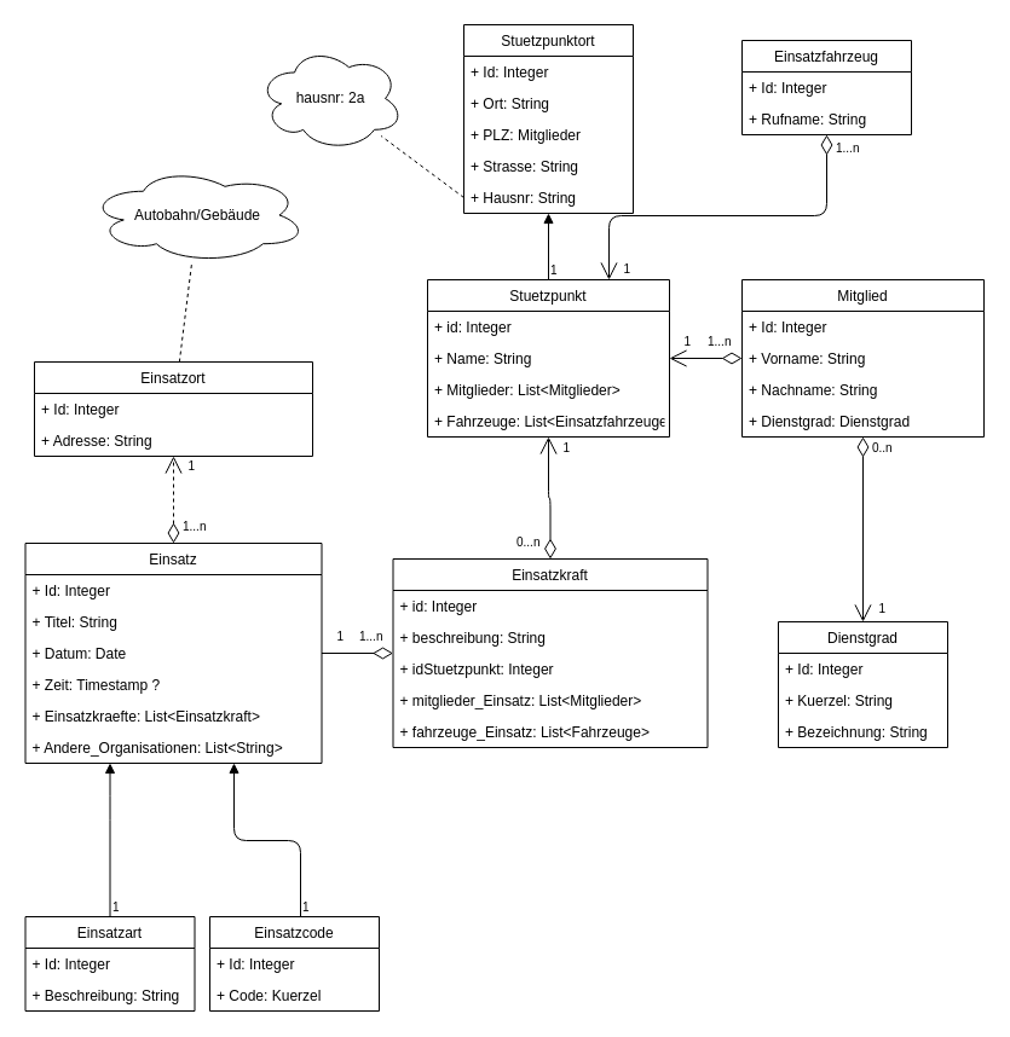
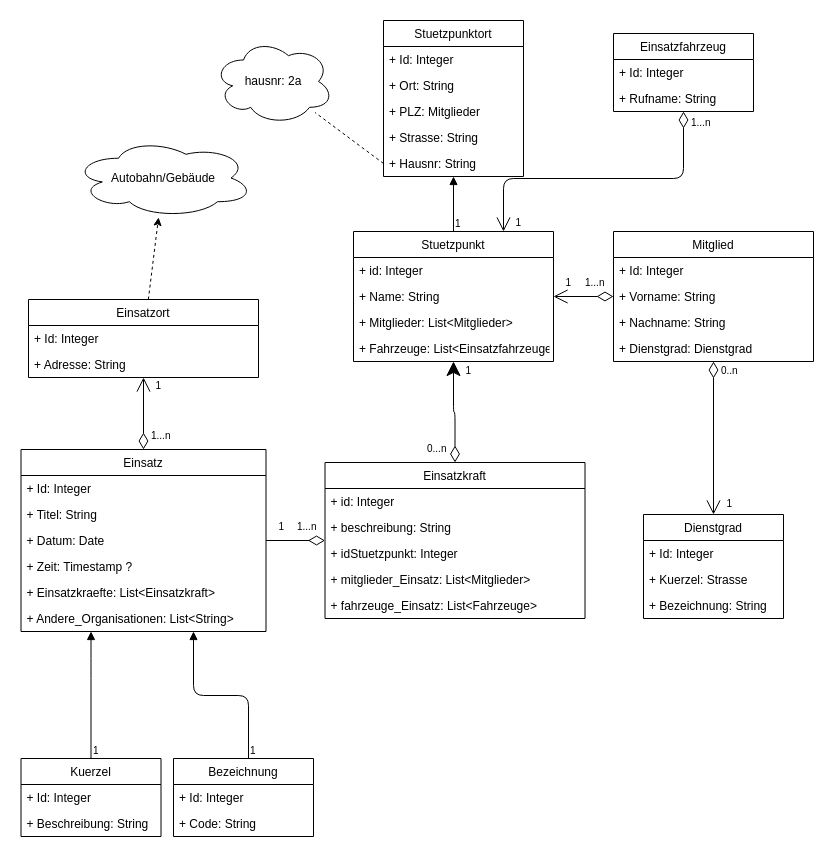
- <mxCell id="47" value="" style="endArrow=none;dashed=1;html=1;" parent="1" source="13" target="46" edge="1"><mxGeometry width="50" height="50" relative="1" as="geometry"><mxPoint x="13" y="218" as="sourcePoint" /><mxPoint x="63" y="168" as="targetPoint" /></mxGeometry></mxCell>
+ <mxCell id="47" value="" style="endArrow=classic;dashed=1;html=1;" parent="1" source="13" target="46" edge="1"><mxGeometry width="50" height="50" relative="1" as="geometry"><mxPoint x="13" y="218" as="sourcePoint" /><mxPoint x="63" y="168" as="targetPoint" /></mxGeometry></mxCell>
- <mxCell id="62" value="" style="endArrow=open;html=1;endSize=12;startArrow=diamondThin;startSize=14;startFill=0;edgeStyle=orthogonalEdgeStyle;" parent="1" source="40" target="22" edge="1"><mxGeometry relative="1" as="geometry"><mxPoint x="443" y="438" as="sourcePoint" /><mxPoint x="633" y="412" as="targetPoint" /></mxGeometry></mxCell>
+ <mxCell id="62" value="" style="endArrow=classic;html=1;endSize=12;startArrow=diamondThin;startSize=14;startFill=0;edgeStyle=orthogonalEdgeStyle;" parent="1" source="40" target="22" edge="1"><mxGeometry relative="1" as="geometry"><mxPoint x="443" y="438" as="sourcePoint" /><mxPoint x="633" y="412" as="targetPoint" /></mxGeometry></mxCell>
- <mxCell id="53" value="" style="endArrow=open;html=1;endSize=12;startArrow=diamondThin;startSize=14;startFill=0;edgeStyle=orthogonalEdgeStyle;dashed=1;" parent="1" source="33" target="13" edge="1"><mxGeometry relative="1" as="geometry"><mxPoint x="93" y="388" as="sourcePoint" /><mxPoint x="233" y="408" as="targetPoint" /></mxGeometry></mxCell>
+ <mxCell id="53" value="" style="endArrow=open;html=1;endSize=12;startArrow=diamondThin;startSize=14;startFill=0;edgeStyle=orthogonalEdgeStyle;" parent="1" source="33" target="13" edge="1"><mxGeometry relative="1" as="geometry"><mxPoint x="93" y="388" as="sourcePoint" /><mxPoint x="233" y="408" as="targetPoint" /></mxGeometry></mxCell>
- <mxCell id="9" value="+ Kuerzel: String" style="text;strokeColor=none;fillColor=none;align=left;verticalAlign=top;spacingLeft=4;spacingRight=4;overflow=hidden;rotatable=0;points=[[0,0.5],[1,0.5]];portConstraint=eastwest;" parent="7" vertex="1"><mxGeometry y="52" width="140" height="26" as="geometry" /></mxCell>
+ <mxCell id="9" value="+ Kuerzel: Strasse" style="text;strokeColor=none;fillColor=none;align=left;verticalAlign=top;spacingLeft=4;spacingRight=4;overflow=hidden;rotatable=0;points=[[0,0.5],[1,0.5]];portConstraint=eastwest;" parent="7" vertex="1"><mxGeometry y="52" width="140" height="26" as="geometry" /></mxCell>
- <mxCell id="30" value="Einsatzart" style="swimlane;fontStyle=0;childLayout=stackLayout;horizontal=1;startSize=26;fillColor=none;horizontalStack=0;resizeParent=1;resizeParentMax=0;resizeLast=0;collapsible=1;marginBottom=0;" parent="1" vertex="1"><mxGeometry x="20.5" y="758" width="140" height="78" as="geometry" /></mxCell>
+ <mxCell id="30" value="Kuerzel" style="swimlane;fontStyle=0;childLayout=stackLayout;horizontal=1;startSize=26;fillColor=none;horizontalStack=0;resizeParent=1;resizeParentMax=0;resizeLast=0;collapsible=1;marginBottom=0;" parent="1" vertex="1"><mxGeometry x="20.5" y="758" width="140" height="78" as="geometry" /></mxCell>
- <mxCell id="70" value="Einsatzcode" style="swimlane;fontStyle=0;childLayout=stackLayout;horizontal=1;startSize=26;fillColor=none;horizontalStack=0;resizeParent=1;resizeParentMax=0;resizeLast=0;collapsible=1;marginBottom=0;" vertex="1" parent="1"><mxGeometry x="173" y="758" width="140" height="78" as="geometry" /></mxCell>
+ <mxCell id="70" value="Bezeichnung" style="swimlane;fontStyle=0;childLayout=stackLayout;horizontal=1;startSize=26;fillColor=none;horizontalStack=0;resizeParent=1;resizeParentMax=0;resizeLast=0;collapsible=1;marginBottom=0;" vertex="1" parent="1"><mxGeometry x="173" y="758" width="140" height="78" as="geometry" /></mxCell>
- <mxCell id="72" value="+ Code: Kuerzel" style="text;strokeColor=none;fillColor=none;align=left;verticalAlign=top;spacingLeft=4;spacingRight=4;overflow=hidden;rotatable=0;points=[[0,0.5],[1,0.5]];portConstraint=eastwest;" vertex="1" parent="70"><mxGeometry y="52" width="140" height="26" as="geometry" /></mxCell>
+ <mxCell id="72" value="+ Code: String" style="text;strokeColor=none;fillColor=none;align=left;verticalAlign=top;spacingLeft=4;spacingRight=4;overflow=hidden;rotatable=0;points=[[0,0.5],[1,0.5]];portConstraint=eastwest;" vertex="1" parent="70"><mxGeometry y="52" width="140" height="26" as="geometry" /></mxCell>
